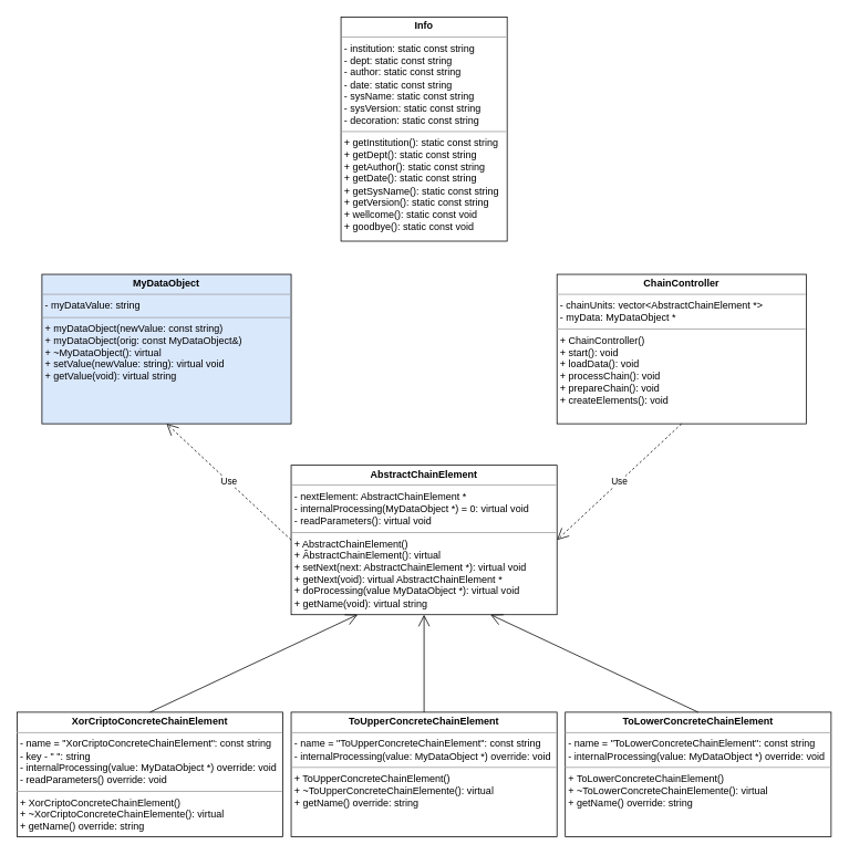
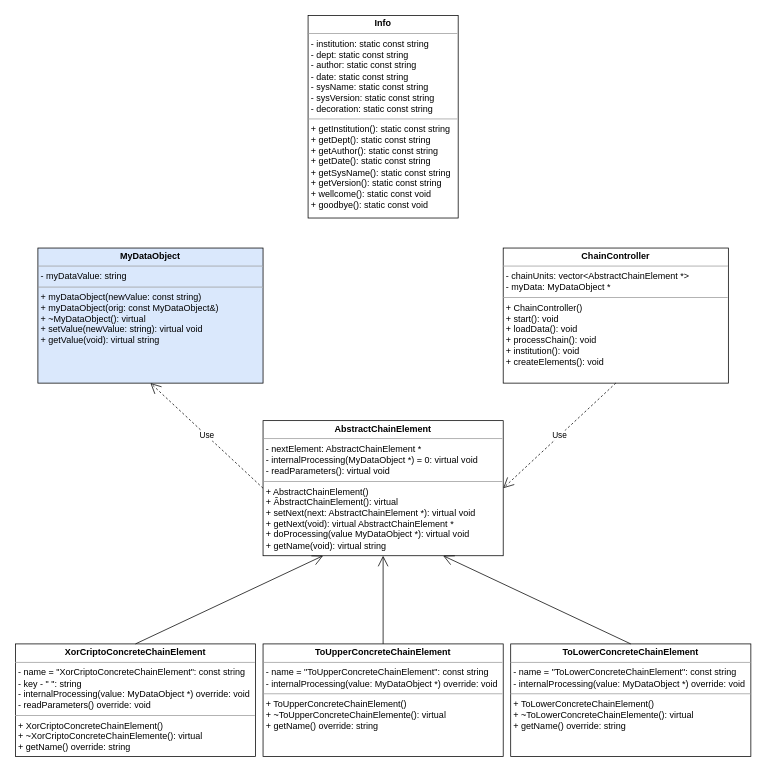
- <mxCell id="3" value="&lt;p style=&quot;margin: 0px ; margin-top: 4px ; text-align: center&quot;&gt;&lt;b&gt;ChainController&lt;/b&gt;&lt;/p&gt;&lt;hr size=&quot;1&quot;&gt;&lt;p style=&quot;margin: 0px ; margin-left: 4px&quot;&gt;- chainUnits:&amp;nbsp;&lt;span&gt;vector&lt;/span&gt;&lt;span&gt;&amp;lt;&lt;/span&gt;&lt;span&gt;AbstractChainElement &lt;/span&gt;&lt;span&gt;*&amp;gt;&lt;/span&gt;&lt;/p&gt;&lt;p style=&quot;margin: 0px ; margin-left: 4px&quot;&gt;- myData: MyDataObject *&lt;span&gt;&lt;br&gt;&lt;/span&gt;&lt;/p&gt;&lt;hr size=&quot;1&quot;&gt;&lt;p style=&quot;margin: 0px ; margin-left: 4px&quot;&gt;+ ChainController()&lt;br&gt;&lt;/p&gt;&lt;p style=&quot;margin: 0px ; margin-left: 4px&quot;&gt;+ start(): void&lt;/p&gt;&lt;p style=&quot;margin: 0px ; margin-left: 4px&quot;&gt;+ loadData(): void&lt;br&gt;&lt;/p&gt;&lt;p style=&quot;margin: 0px ; margin-left: 4px&quot;&gt;+ processChain(): void&lt;br&gt;&lt;/p&gt;&lt;p style=&quot;margin: 0px ; margin-left: 4px&quot;&gt;+ prepareChain(): void&lt;br&gt;&lt;/p&gt;&lt;p style=&quot;margin: 0px ; margin-left: 4px&quot;&gt;+ createElements(): void&lt;br&gt;&lt;/p&gt;" style="verticalAlign=top;align=left;overflow=fill;fontSize=12;fontFamily=Helvetica;html=1;" vertex="1" parent="1"><mxGeometry x="670" y="330" width="300" height="180" as="geometry" /></mxCell>
+ <mxCell id="3" value="&lt;p style=&quot;margin: 0px ; margin-top: 4px ; text-align: center&quot;&gt;&lt;b&gt;ChainController&lt;/b&gt;&lt;/p&gt;&lt;hr size=&quot;1&quot;&gt;&lt;p style=&quot;margin: 0px ; margin-left: 4px&quot;&gt;- chainUnits:&amp;nbsp;&lt;span&gt;vector&lt;/span&gt;&lt;span&gt;&amp;lt;&lt;/span&gt;&lt;span&gt;AbstractChainElement &lt;/span&gt;&lt;span&gt;*&amp;gt;&lt;/span&gt;&lt;/p&gt;&lt;p style=&quot;margin: 0px ; margin-left: 4px&quot;&gt;- myData: MyDataObject *&lt;span&gt;&lt;br&gt;&lt;/span&gt;&lt;/p&gt;&lt;hr size=&quot;1&quot;&gt;&lt;p style=&quot;margin: 0px ; margin-left: 4px&quot;&gt;+ ChainController()&lt;br&gt;&lt;/p&gt;&lt;p style=&quot;margin: 0px ; margin-left: 4px&quot;&gt;+ start(): void&lt;/p&gt;&lt;p style=&quot;margin: 0px ; margin-left: 4px&quot;&gt;+ loadData(): void&lt;br&gt;&lt;/p&gt;&lt;p style=&quot;margin: 0px ; margin-left: 4px&quot;&gt;+ processChain(): void&lt;br&gt;&lt;/p&gt;&lt;p style=&quot;margin: 0px ; margin-left: 4px&quot;&gt;+ institution(): void&lt;br&gt;&lt;/p&gt;&lt;p style=&quot;margin: 0px ; margin-left: 4px&quot;&gt;+ createElements(): void&lt;br&gt;&lt;/p&gt;" style="verticalAlign=top;align=left;overflow=fill;fontSize=12;fontFamily=Helvetica;html=1;" vertex="1" parent="1"><mxGeometry x="670" y="330" width="300" height="180" as="geometry" /></mxCell>
